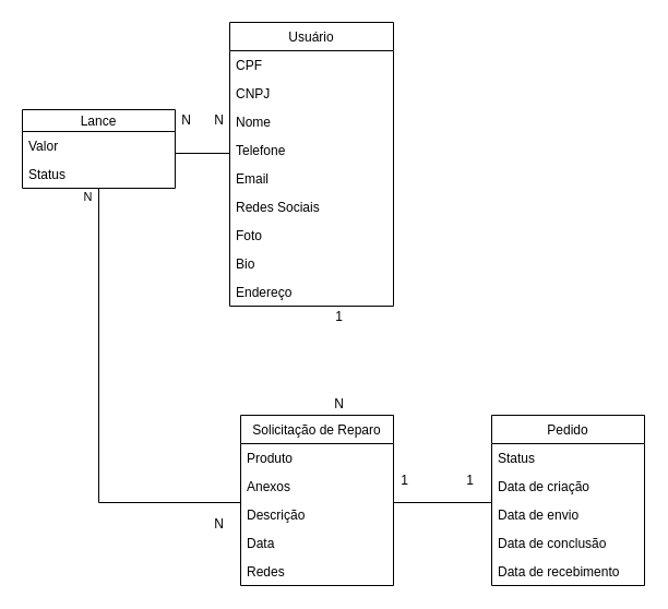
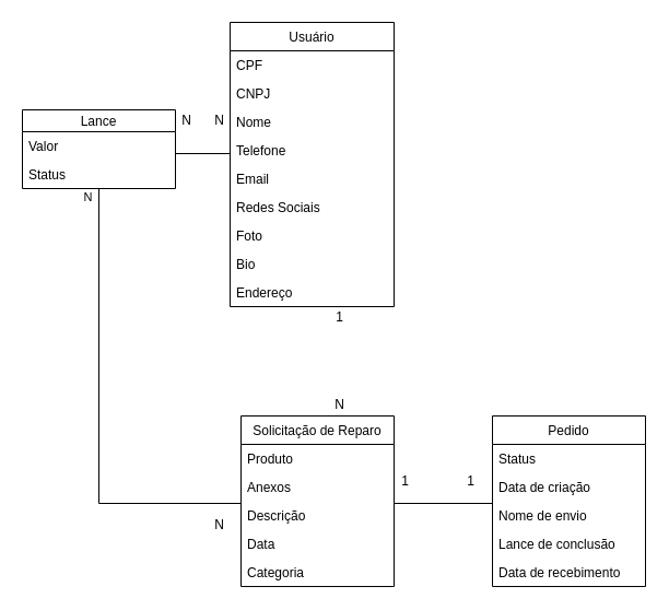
- <mxCell id="21" value="Data de envio" style="text;strokeColor=none;fillColor=none;align=left;verticalAlign=top;spacingLeft=4;spacingRight=4;overflow=hidden;rotatable=0;points=[[0,0.5],[1,0.5]];portConstraint=eastwest;" vertex="1" parent="18"><mxGeometry y="78" width="140" height="26" as="geometry" /></mxCell>
+ <mxCell id="21" value="Nome de envio" style="text;strokeColor=none;fillColor=none;align=left;verticalAlign=top;spacingLeft=4;spacingRight=4;overflow=hidden;rotatable=0;points=[[0,0.5],[1,0.5]];portConstraint=eastwest;" vertex="1" parent="18"><mxGeometry y="78" width="140" height="26" as="geometry" /></mxCell>
- <mxCell id="22" value="Data de conclusão" style="text;strokeColor=none;fillColor=none;align=left;verticalAlign=top;spacingLeft=4;spacingRight=4;overflow=hidden;rotatable=0;points=[[0,0.5],[1,0.5]];portConstraint=eastwest;" vertex="1" parent="18"><mxGeometry y="104" width="140" height="26" as="geometry" /></mxCell>
+ <mxCell id="22" value="Lance de conclusão" style="text;strokeColor=none;fillColor=none;align=left;verticalAlign=top;spacingLeft=4;spacingRight=4;overflow=hidden;rotatable=0;points=[[0,0.5],[1,0.5]];portConstraint=eastwest;" vertex="1" parent="18"><mxGeometry y="104" width="140" height="26" as="geometry" /></mxCell>
- <mxCell id="17" value="Redes" style="text;strokeColor=none;fillColor=none;align=left;verticalAlign=top;spacingLeft=4;spacingRight=4;overflow=hidden;rotatable=0;points=[[0,0.5],[1,0.5]];portConstraint=eastwest;" parent="12" vertex="1"><mxGeometry y="130" width="140" height="26" as="geometry" /></mxCell>
+ <mxCell id="17" value="Categoria" style="text;strokeColor=none;fillColor=none;align=left;verticalAlign=top;spacingLeft=4;spacingRight=4;overflow=hidden;rotatable=0;points=[[0,0.5],[1,0.5]];portConstraint=eastwest;" parent="12" vertex="1"><mxGeometry y="130" width="140" height="26" as="geometry" /></mxCell>
